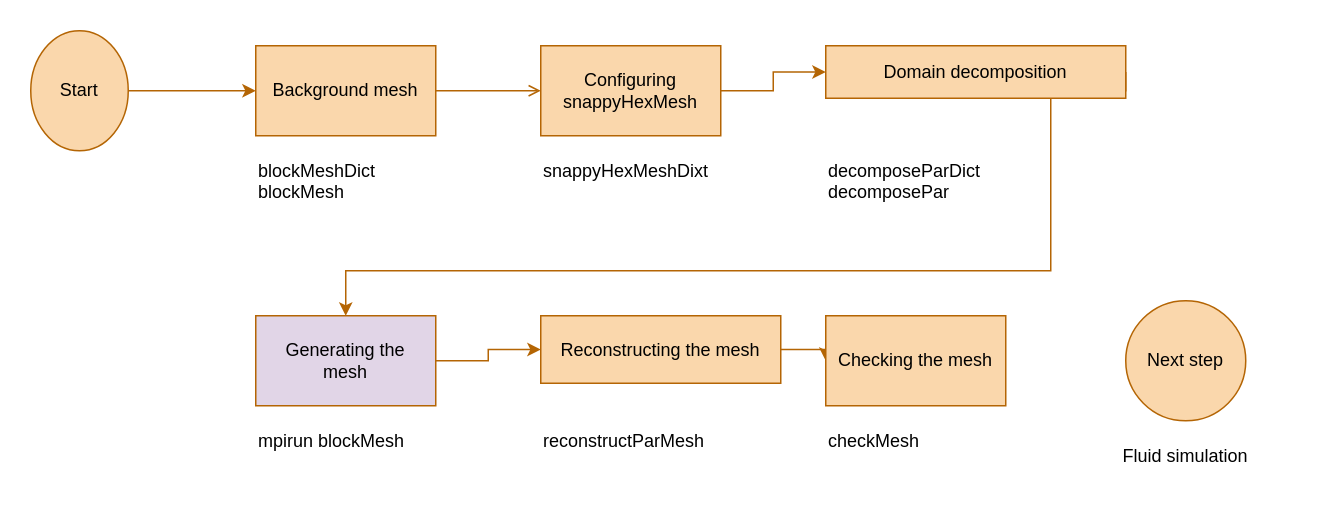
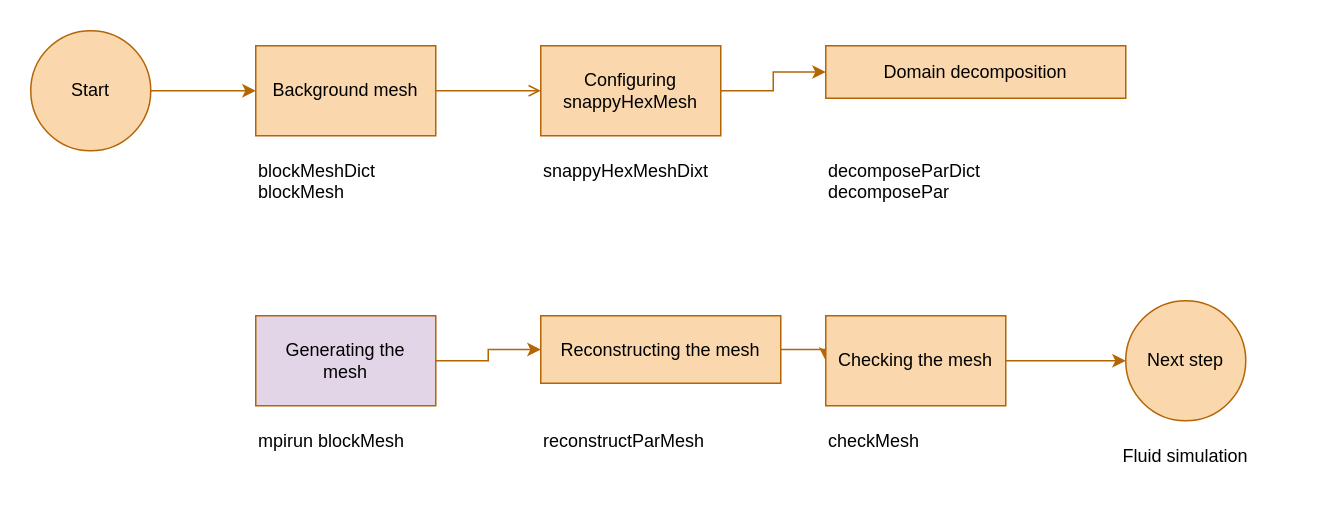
- <mxCell id="3" value="Start" style="ellipse;whiteSpace=wrap;html=1;aspect=fixed;fillColor=#fad7ac;strokeColor=#b46504;" vertex="1" parent="1"><mxGeometry x="20" y="20" width="65" height="80" as="geometry" /></mxCell>
+ <mxCell id="3" value="Start" style="ellipse;whiteSpace=wrap;html=1;aspect=fixed;fillColor=#fad7ac;strokeColor=#b46504;" vertex="1" parent="1"><mxGeometry x="20" y="20" width="80" height="80" as="geometry" /></mxCell>
- <mxCell id="8" style="edgeStyle=orthogonalEdgeStyle;rounded=0;orthogonalLoop=1;jettySize=auto;html=1;exitX=1;exitY=0.5;exitDx=0;exitDy=0;entryX=0.5;entryY=0;entryDx=0;entryDy=0;fillColor=#fad7ac;strokeColor=#b46504;" edge="1" parent="1" source="9" target="11"><mxGeometry relative="1" as="geometry"><Array as="points"><mxPoint x="700" y="60" /><mxPoint x="700" y="180" /><mxPoint x="230" y="180" /></Array></mxGeometry></mxCell>
+ <mxCell id="14" style="edgeStyle=orthogonalEdgeStyle;rounded=0;orthogonalLoop=1;jettySize=auto;html=1;exitX=1;exitY=0.5;exitDx=0;exitDy=0;entryX=0;entryY=0.5;entryDx=0;entryDy=0;fillColor=#fad7ac;strokeColor=#b46504;" edge="1" parent="1" source="15" target="16"><mxGeometry relative="1" as="geometry" /></mxCell>
